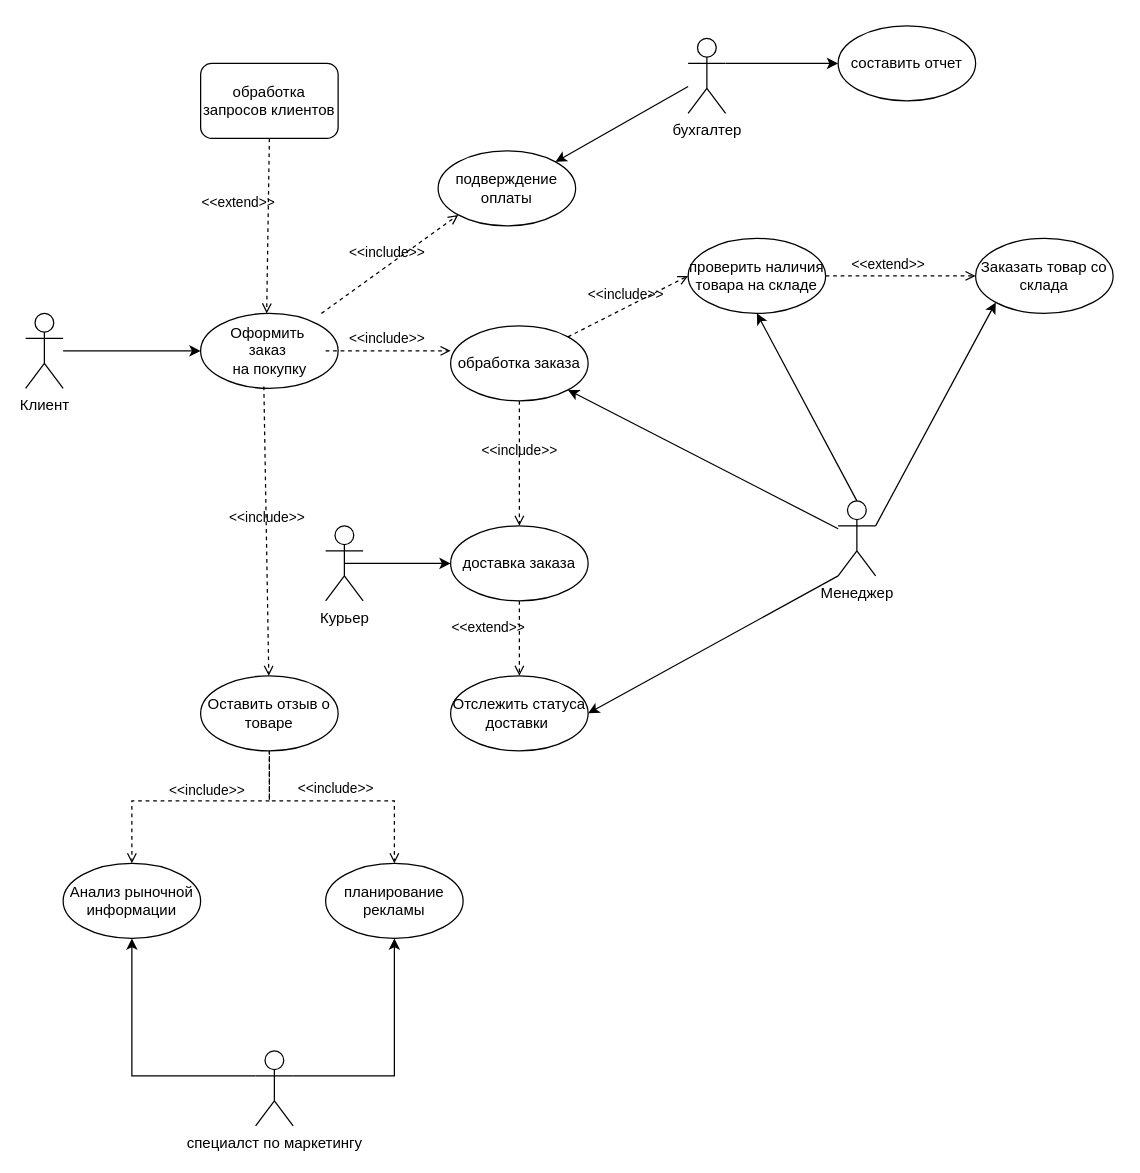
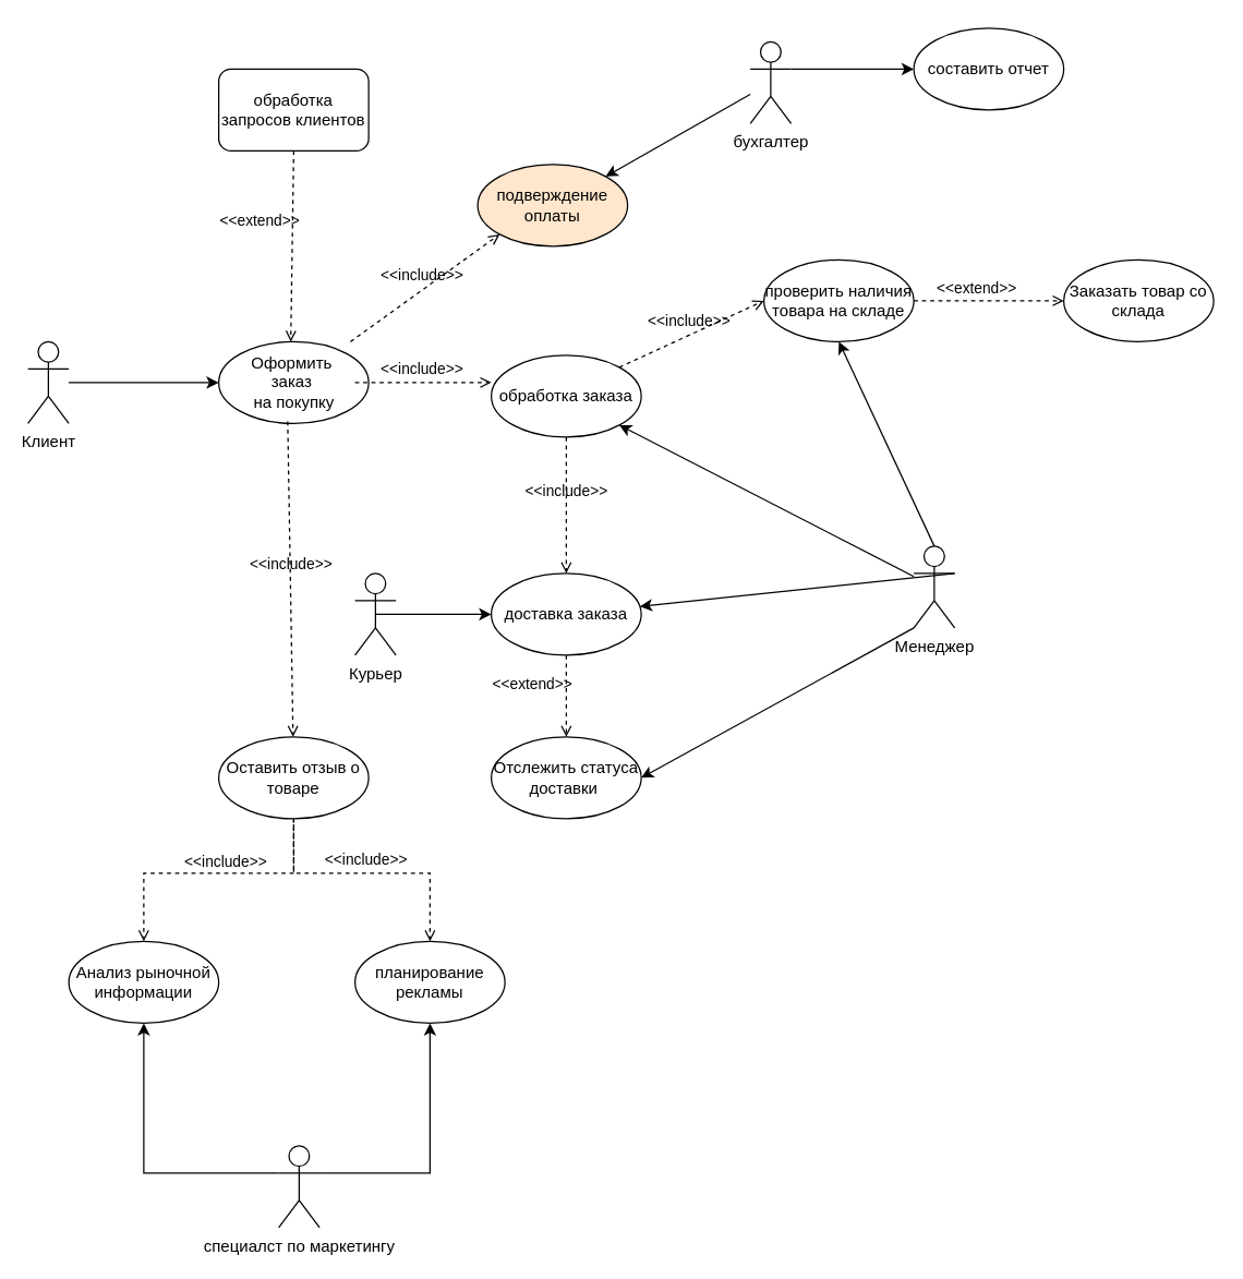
- <mxCell id="6" value="подверждение оплаты" style="ellipse;whiteSpace=wrap;html=1;" vertex="1" parent="1"><mxGeometry x="350" y="120" width="110" height="60" as="geometry" /></mxCell>
+ <mxCell id="6" value="подверждение оплаты" style="ellipse;whiteSpace=wrap;html=1;fillColor=#ffe6cc;" vertex="1" parent="1"><mxGeometry x="350" y="120" width="110" height="60" as="geometry" /></mxCell>
- <mxCell id="23" value="проверить наличия товара на складе" style="ellipse;whiteSpace=wrap;html=1;" vertex="1" parent="1"><mxGeometry x="550" y="190" width="110" height="60" as="geometry" /></mxCell>
+ <mxCell id="23" value="проверить наличия товара на складе" style="ellipse;whiteSpace=wrap;html=1;" vertex="1" parent="1"><mxGeometry x="560" y="190" width="110" height="60" as="geometry" /></mxCell>
- <mxCell id="26" value="" style="endArrow=classic;html=1;rounded=0;exitX=1;exitY=0.333;exitDx=0;exitDy=0;exitPerimeter=0;entryX=0;entryY=1;entryDx=0;entryDy=0;" edge="1" parent="1" source="2" target="5"><mxGeometry width="50" height="50" relative="1" as="geometry"><mxPoint x="650" y="170" as="sourcePoint" /><mxPoint x="700" y="120" as="targetPoint" /></mxGeometry></mxCell>
+ <mxCell id="26" value="" style="endArrow=classic;html=1;rounded=0;exitX=1;exitY=0.333;exitDx=0;exitDy=0;exitPerimeter=0;" edge="1" parent="1" source="2" target="21"><mxGeometry width="50" height="50" relative="1" as="geometry"><mxPoint x="650" y="170" as="sourcePoint" /><mxPoint x="700" y="120" as="targetPoint" /></mxGeometry></mxCell>
